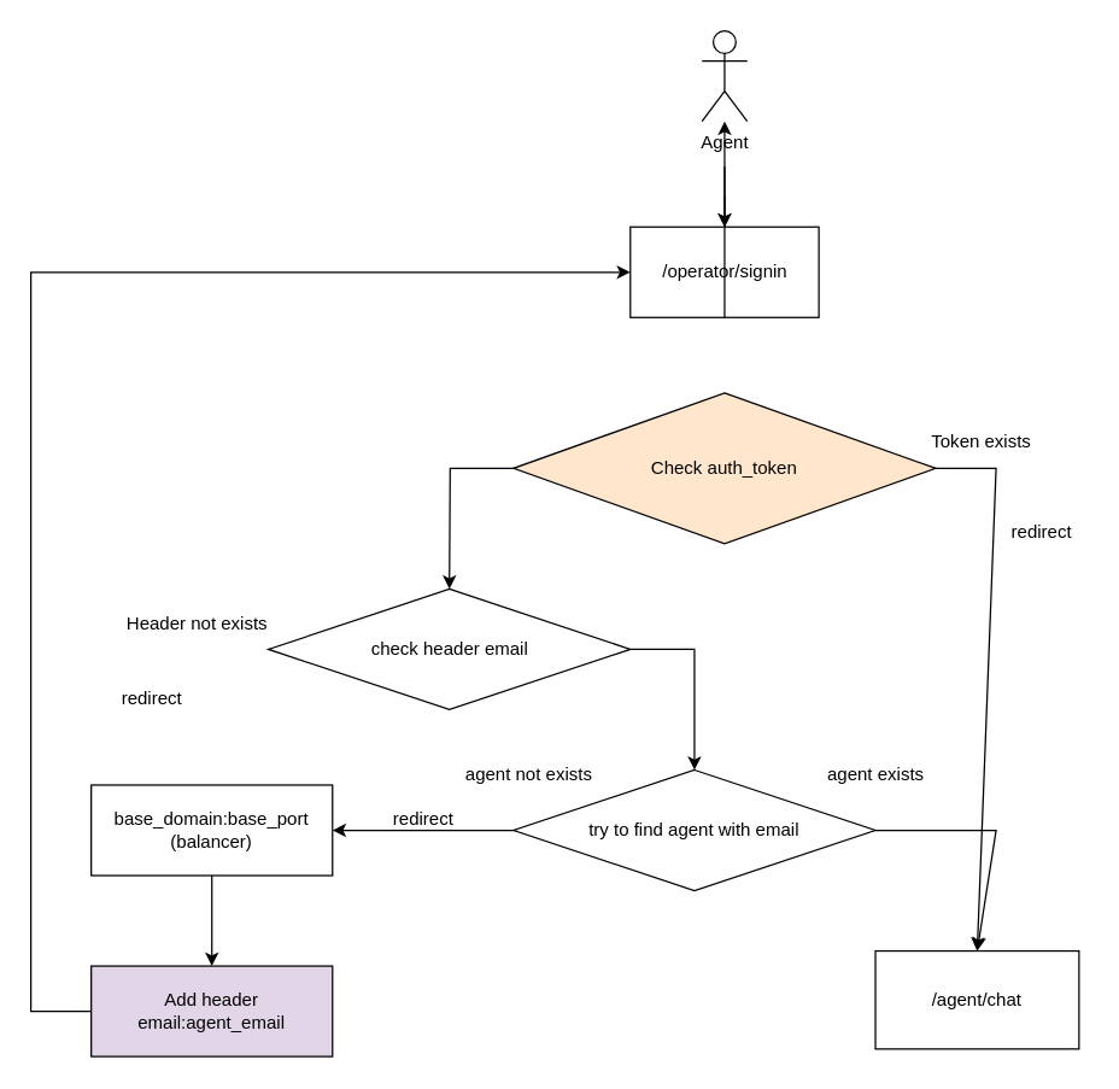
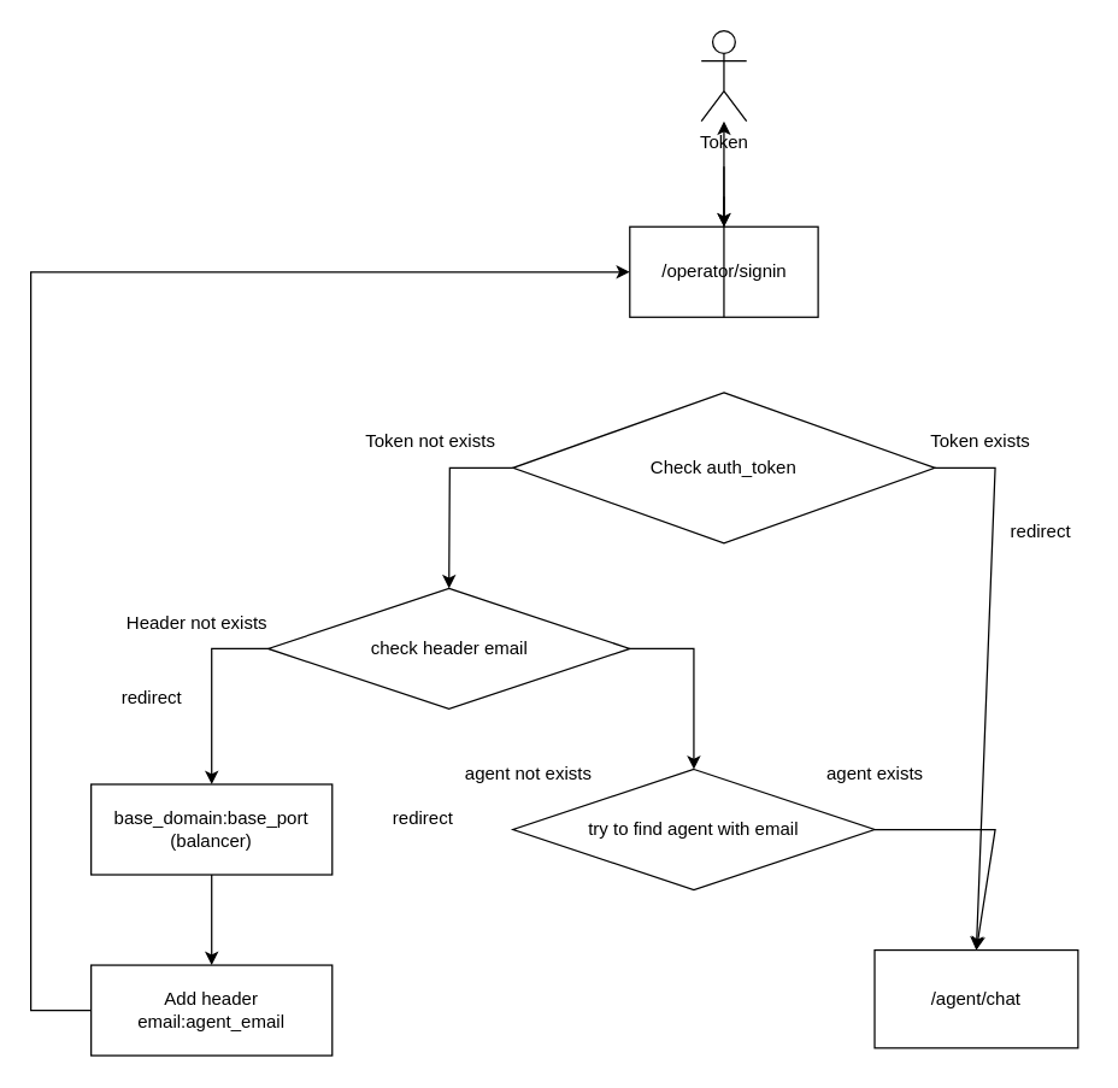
- <mxCell id="4" value="Agent" style="shape=umlActor;verticalLabelPosition=bottom;verticalAlign=top;html=1;outlineConnect=0;" vertex="1" parent="1"><mxGeometry x="465" y="20" width="30" height="60" as="geometry" /></mxCell>
+ <mxCell id="4" value="Token" style="shape=umlActor;verticalLabelPosition=bottom;verticalAlign=top;html=1;outlineConnect=0;" vertex="1" parent="1"><mxGeometry x="465" y="20" width="30" height="60" as="geometry" /></mxCell>
+ <mxCell id="10" value="Token not exists" style="text;html=1;align=center;verticalAlign=middle;resizable=0;points=[];autosize=1;strokeColor=none;fillColor=none;" vertex="1" parent="1"><mxGeometry x="230" y="278" width="110" height="30" as="geometry" /></mxCell>
- <mxCell id="2" value="Check auth_token" style="rhombus;whiteSpace=wrap;html=1;fillColor=#ffe6cc;" vertex="1" parent="1"><mxGeometry x="340" y="260" width="280" height="100" as="geometry" /></mxCell>
+ <mxCell id="2" value="Check auth_token" style="rhombus;whiteSpace=wrap;html=1;" vertex="1" parent="1"><mxGeometry x="340" y="260" width="280" height="100" as="geometry" /></mxCell>
+ <mxCell id="15" value="" style="endArrow=classic;html=1;rounded=0;exitX=0;exitY=0.5;exitDx=0;exitDy=0;entryX=0.5;entryY=0;entryDx=0;entryDy=0;" edge="1" parent="1" source="14" target="17"><mxGeometry width="50" height="50" relative="1" as="geometry"><mxPoint x="100" y="468" as="sourcePoint" /><mxPoint x="130" y="480" as="targetPoint" /><Array as="points"><mxPoint x="140" y="430" /></Array></mxGeometry></mxCell>
- <mxCell id="26" value="" style="endArrow=classic;html=1;rounded=0;exitX=0;exitY=0.5;exitDx=0;exitDy=0;entryX=1;entryY=0.5;entryDx=0;entryDy=0;" edge="1" parent="1" source="22" target="17"><mxGeometry width="50" height="50" relative="1" as="geometry"><mxPoint x="220" y="500" as="sourcePoint" /><mxPoint x="270" y="450" as="targetPoint" /></mxGeometry></mxCell>
- <mxCell id="19" value="Add header email:agent_email" style="rounded=0;whiteSpace=wrap;html=1;fillColor=#e1d5e7;" vertex="1" parent="1"><mxGeometry y="640" width="160" height="60" as="geometry" x="60" /></mxCell>
+ <mxCell id="19" value="Add header email:agent_email" style="rounded=0;whiteSpace=wrap;html=1;" vertex="1" parent="1"><mxGeometry y="640" width="160" height="60" as="geometry" x="60" /></mxCell>
